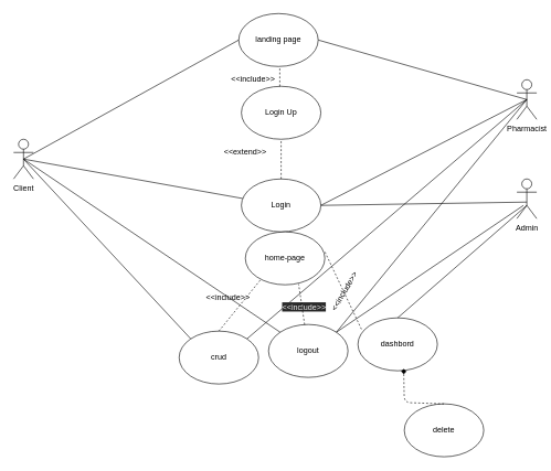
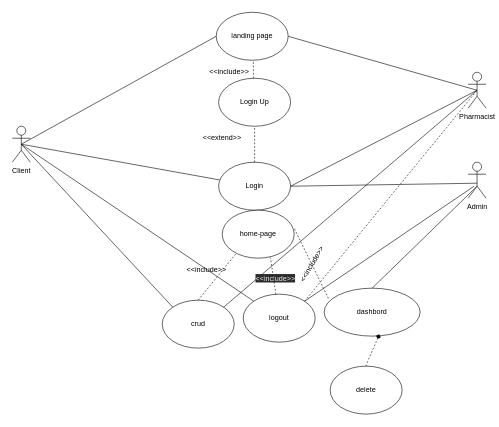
- <mxCell id="30" value="" style="endArrow=none;html=1;exitX=1;exitY=0;exitDx=0;exitDy=0;entryX=0.5;entryY=0.5;entryDx=0;entryDy=0;entryPerimeter=0;" edge="1" parent="1" source="24" target="6"><mxGeometry width="50" height="50" relative="1" as="geometry"><mxPoint x="472.426" y="461.716" as="sourcePoint" /><mxPoint x="790" y="160" as="targetPoint" /></mxGeometry></mxCell>
+ <mxCell id="30" value="" style="endArrow=none;html=1;exitX=1;exitY=0;exitDx=0;exitDy=0;entryX=0.5;entryY=0.5;entryDx=0;entryDy=0;entryPerimeter=0;dashed=1;" edge="1" parent="1" source="24" target="6"><mxGeometry width="50" height="50" relative="1" as="geometry"><mxPoint x="472.426" y="461.716" as="sourcePoint" /><mxPoint x="790" y="160" as="targetPoint" /></mxGeometry></mxCell>
- <mxCell id="20" value="dashbord" style="ellipse;whiteSpace=wrap;html=1;" parent="1" vertex="1"><mxGeometry x="540" y="480" width="120" height="80" as="geometry" /></mxCell>
+ <mxCell id="20" value="dashbord" style="ellipse;whiteSpace=wrap;html=1;" parent="1" vertex="1"><mxGeometry x="540" y="480" width="160" height="80" as="geometry" /></mxCell>
- <mxCell id="23" value="delete" style="ellipse;whiteSpace=wrap;html=1;" parent="1" vertex="1"><mxGeometry x="610" y="610" width="120" height="80" as="geometry" /></mxCell>
+ <mxCell id="23" value="delete" style="ellipse;whiteSpace=wrap;html=1;" parent="1" vertex="1"><mxGeometry x="550" y="610" width="120" height="80" as="geometry" /></mxCell>
